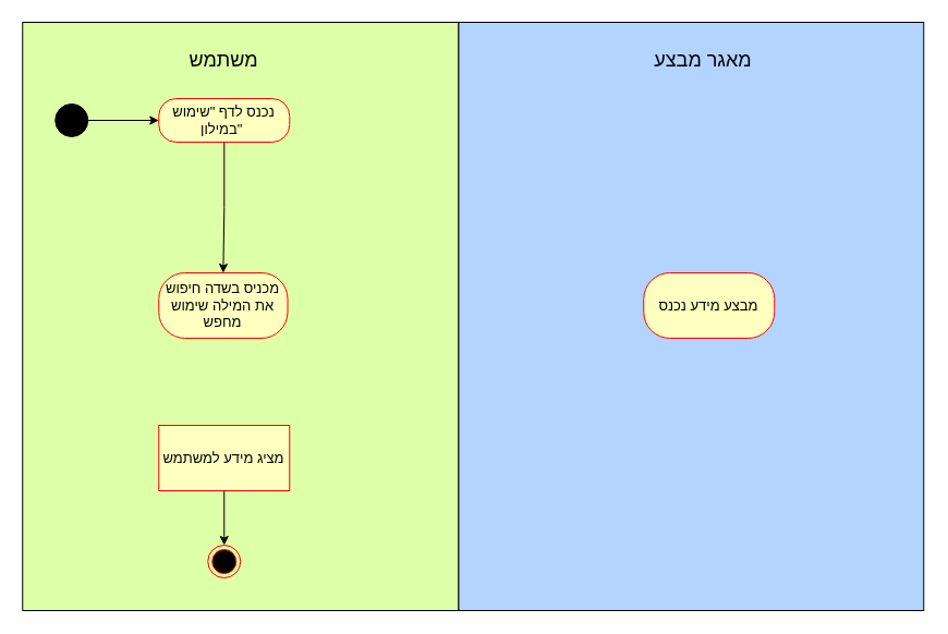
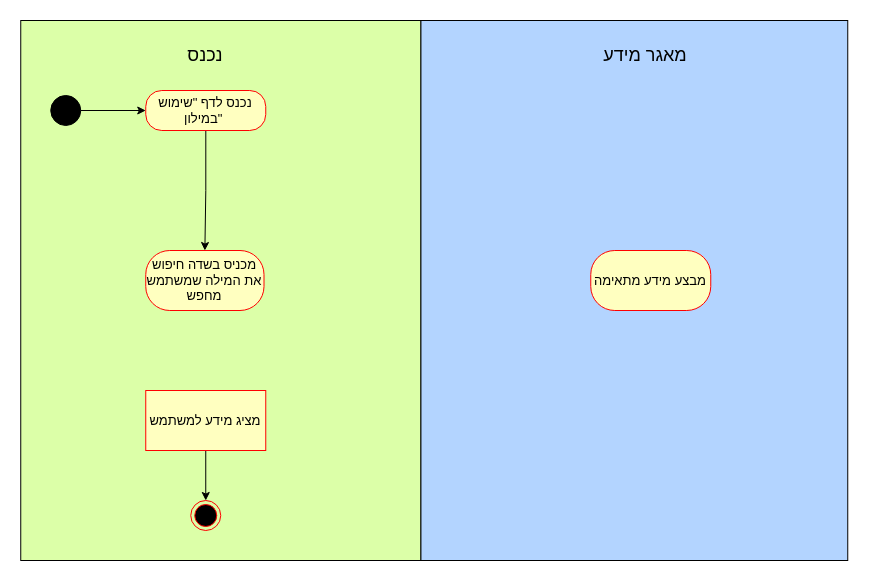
- <mxCell id="4" value="&lt;span style=&quot;font-size: 18px&quot;&gt;משתמש&lt;/span&gt;" style="text;html=1;strokeColor=none;fillColor=none;align=center;verticalAlign=middle;whiteSpace=wrap;rounded=0;" vertex="1" parent="1"><mxGeometry x="135.25" y="40" width="140" height="30" as="geometry" /></mxCell>
+ <mxCell id="4" value="&lt;span style=&quot;font-size: 18px&quot;&gt;נכנס&lt;/span&gt;" style="text;html=1;strokeColor=none;fillColor=none;align=center;verticalAlign=middle;whiteSpace=wrap;rounded=0;" vertex="1" parent="1"><mxGeometry x="135.25" y="40" width="140" height="30" as="geometry" /></mxCell>
- <mxCell id="5" value="&lt;font style=&quot;font-size: 18px&quot;&gt;מאגר מבצע&lt;/font&gt;" style="text;html=1;strokeColor=none;fillColor=none;align=center;verticalAlign=middle;whiteSpace=wrap;rounded=0;" vertex="1" parent="1"><mxGeometry x="590.25" y="40" width="110" height="30" as="geometry" /></mxCell>
+ <mxCell id="5" value="&lt;font style=&quot;font-size: 18px&quot;&gt;מאגר מידע&lt;/font&gt;" style="text;html=1;strokeColor=none;fillColor=none;align=center;verticalAlign=middle;whiteSpace=wrap;rounded=0;" vertex="1" parent="1"><mxGeometry x="590.25" y="40" width="110" height="30" as="geometry" /></mxCell>
- <mxCell id="15" value="&lt;font style=&quot;font-size: 13px&quot;&gt;מכניס בשדה חיפוש את המילה שימוש מחפש&lt;/font&gt;" style="rounded=1;whiteSpace=wrap;html=1;arcSize=40;fontColor=#000000;fillColor=#ffffc0;strokeColor=#ff0000;fontSize=13;" vertex="1" parent="1"><mxGeometry x="145.25" y="250" width="118.25" height="60" as="geometry" /></mxCell>
+ <mxCell id="15" value="&lt;font style=&quot;font-size: 13px&quot;&gt;מכניס בשדה חיפוש את המילה שמשתמש מחפש&lt;/font&gt;" style="rounded=1;whiteSpace=wrap;html=1;arcSize=40;fontColor=#000000;fillColor=#ffffc0;strokeColor=#ff0000;fontSize=13;" vertex="1" parent="1"><mxGeometry x="145.25" y="250" width="118.25" height="60" as="geometry" /></mxCell>
- <mxCell id="12" value="מבצע מידע נכנס" style="whiteSpace=wrap;html=1;rounded=1;fontSize=13;fontColor=#000000;strokeColor=#ff0000;fillColor=#ffffc0;arcSize=40;" vertex="1" parent="1"><mxGeometry x="590.25" y="250" width="120" height="60" as="geometry" /></mxCell>
+ <mxCell id="12" value="מבצע מידע מתאימה" style="whiteSpace=wrap;html=1;rounded=1;fontSize=13;fontColor=#000000;strokeColor=#ff0000;fillColor=#ffffc0;arcSize=40;" vertex="1" parent="1"><mxGeometry x="590.25" y="250" width="120" height="60" as="geometry" /></mxCell>
